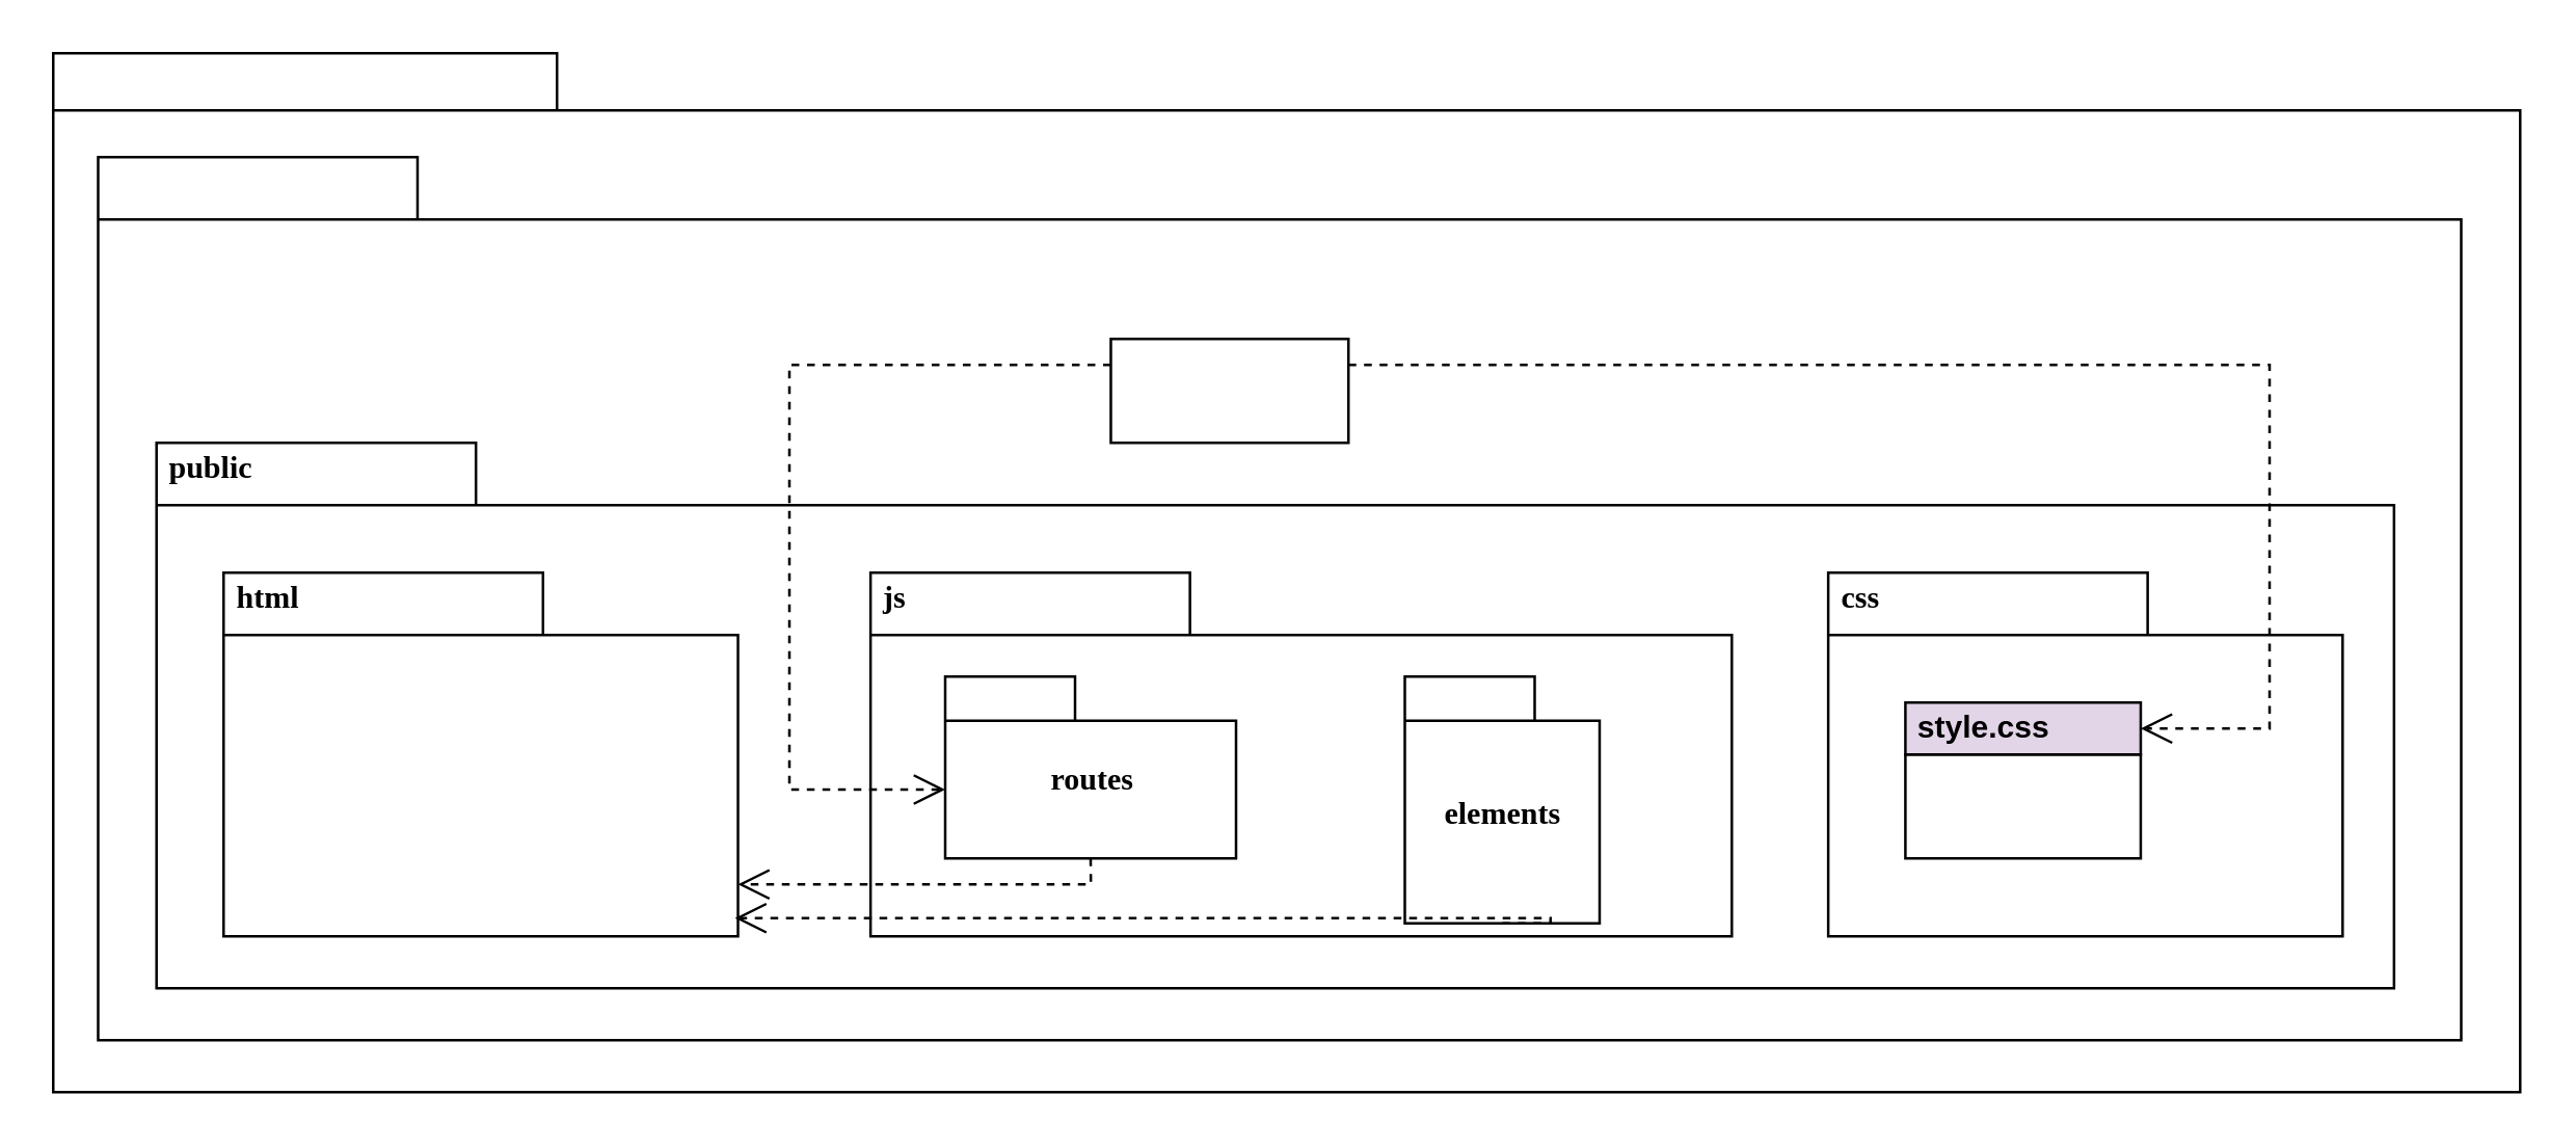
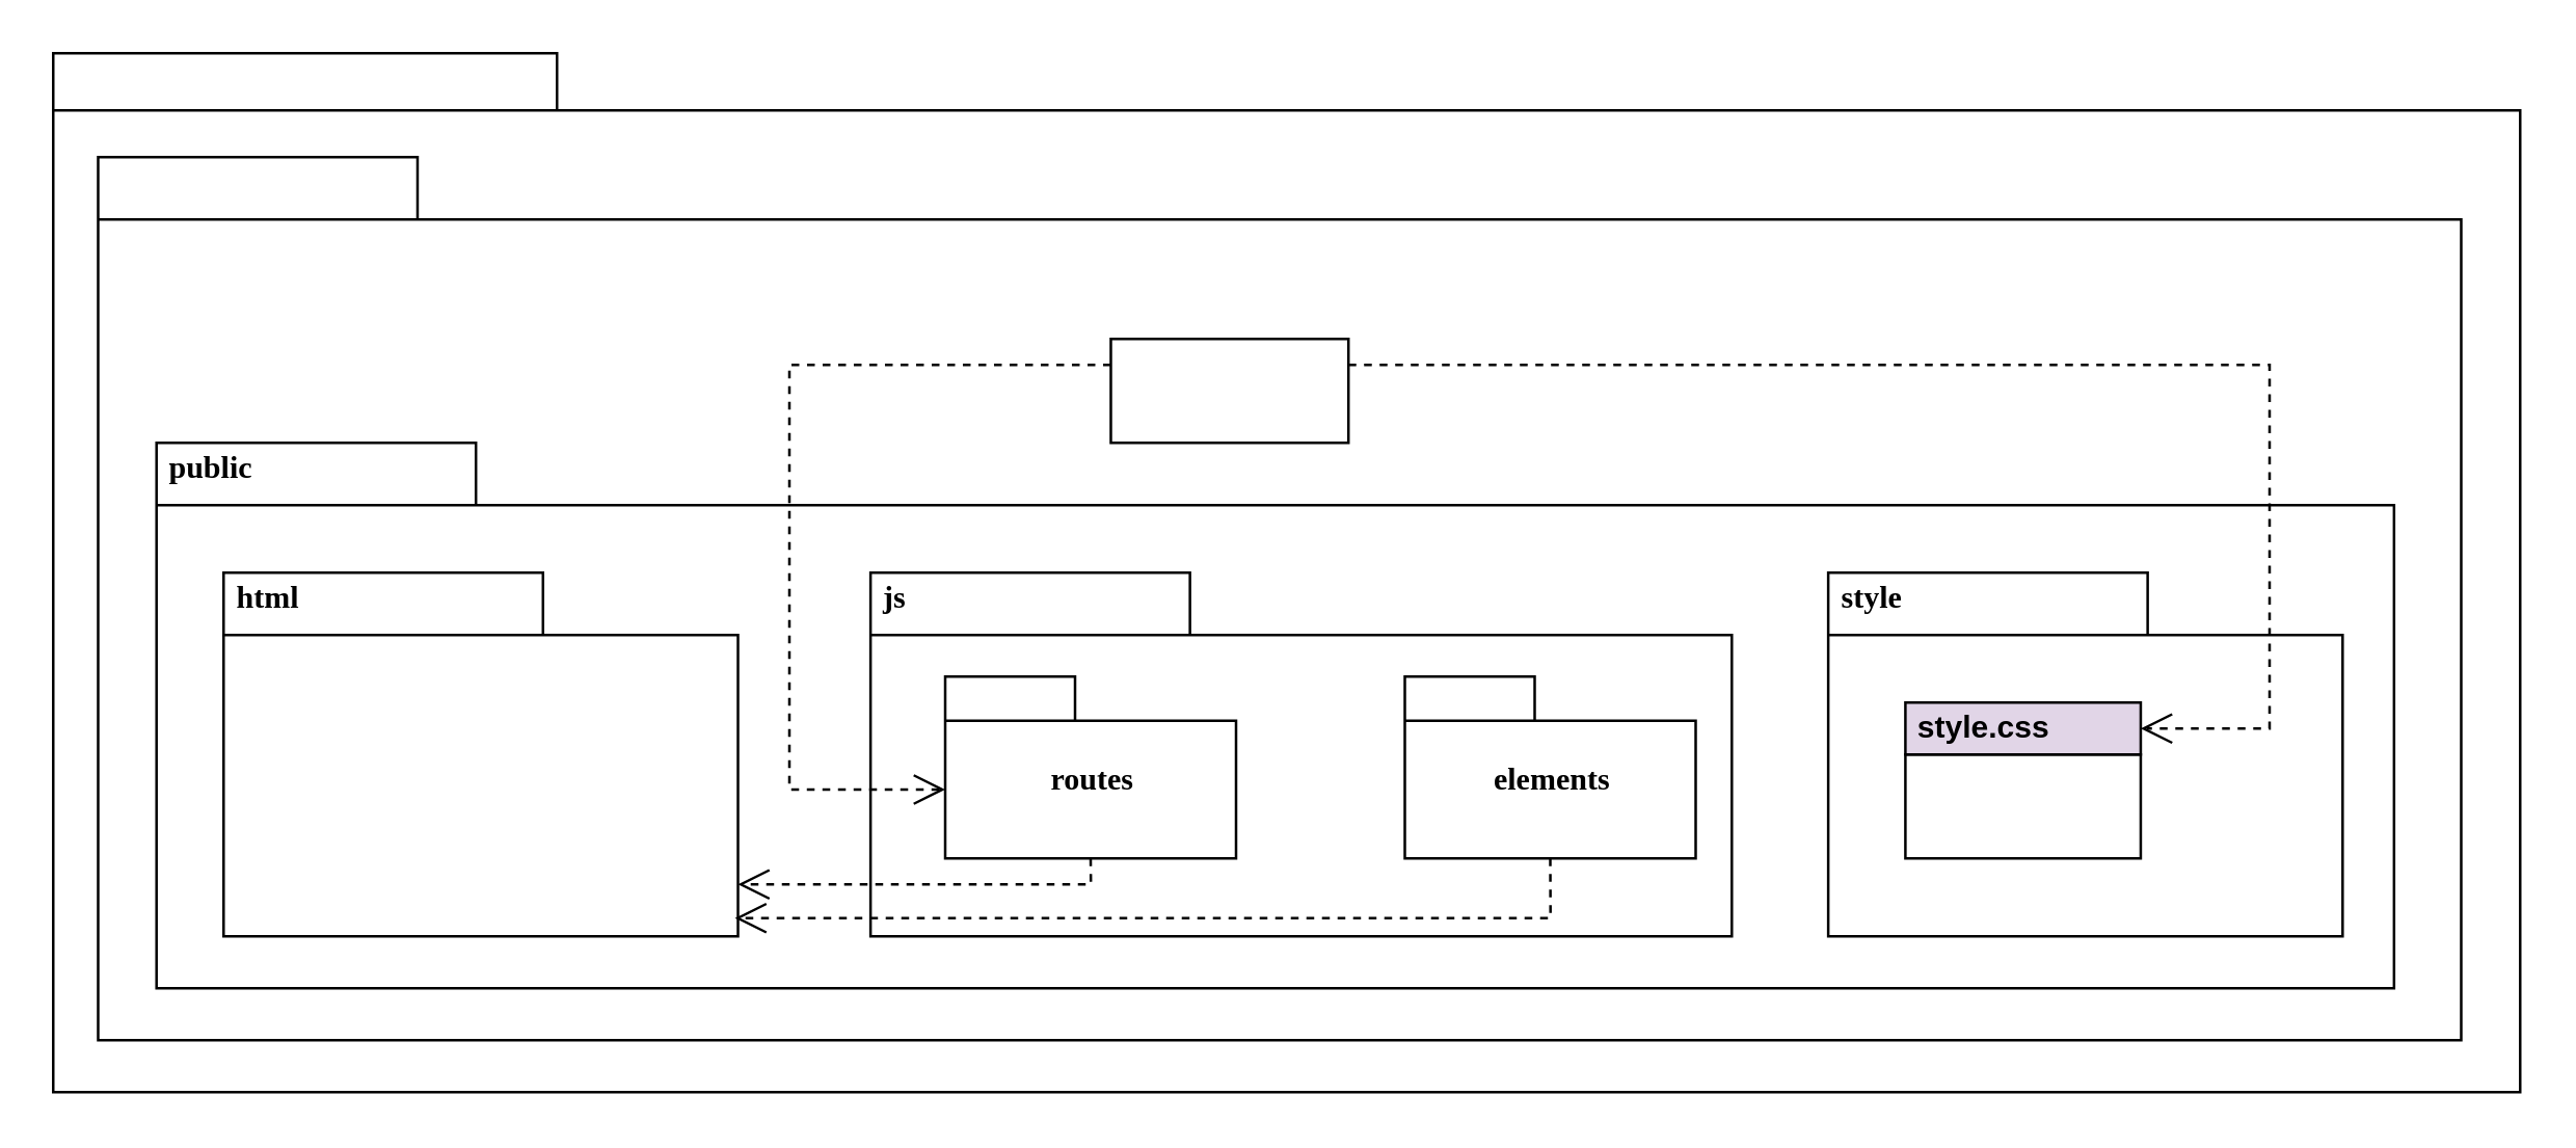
- <mxCell id="12" value="&lt;b&gt;&lt;font style=&quot;font-size: 12px&quot;&gt;&amp;nbsp;css&lt;/font&gt;&lt;/b&gt;" style="text;html=1;align=left;verticalAlign=top;spacingTop=-4;fontSize=10;fontFamily=Verdana" vertex="1" parent="10"><mxGeometry width="128.753" height="30" as="geometry" /></mxCell>
+ <mxCell id="12" value="&lt;b&gt;&lt;font style=&quot;font-size: 12px&quot;&gt;&amp;nbsp;style&lt;/font&gt;&lt;/b&gt;" style="text;html=1;align=left;verticalAlign=top;spacingTop=-4;fontSize=10;fontFamily=Verdana" vertex="1" parent="10"><mxGeometry width="128.753" height="30" as="geometry" /></mxCell>
- <mxCell id="24" value="&lt;font style=&quot;font-size: 12px&quot;&gt;elements&lt;/font&gt;" style="shape=folder;fontStyle=1;spacingTop=10;tabWidth=50;tabHeight=17;tabPosition=left;html=1;rounded=0;shadow=0;comic=0;labelBackgroundColor=none;strokeColor=#000000;strokeWidth=1;fillColor=#ffffff;fontFamily=Verdana;fontSize=10;fontColor=#000000;align=center;" vertex="1" parent="20"><mxGeometry x="205.755" y="40" width="75" height="95" as="geometry" /></mxCell>
+ <mxCell id="24" value="&lt;font style=&quot;font-size: 12px&quot;&gt;elements&lt;/font&gt;" style="shape=folder;fontStyle=1;spacingTop=10;tabWidth=50;tabHeight=17;tabPosition=left;html=1;rounded=0;shadow=0;comic=0;labelBackgroundColor=none;strokeColor=#000000;strokeWidth=1;fillColor=#ffffff;fontFamily=Verdana;fontSize=10;fontColor=#000000;align=center;" vertex="1" parent="20"><mxGeometry x="205.755" y="40" width="112" height="70" as="geometry" /></mxCell>
